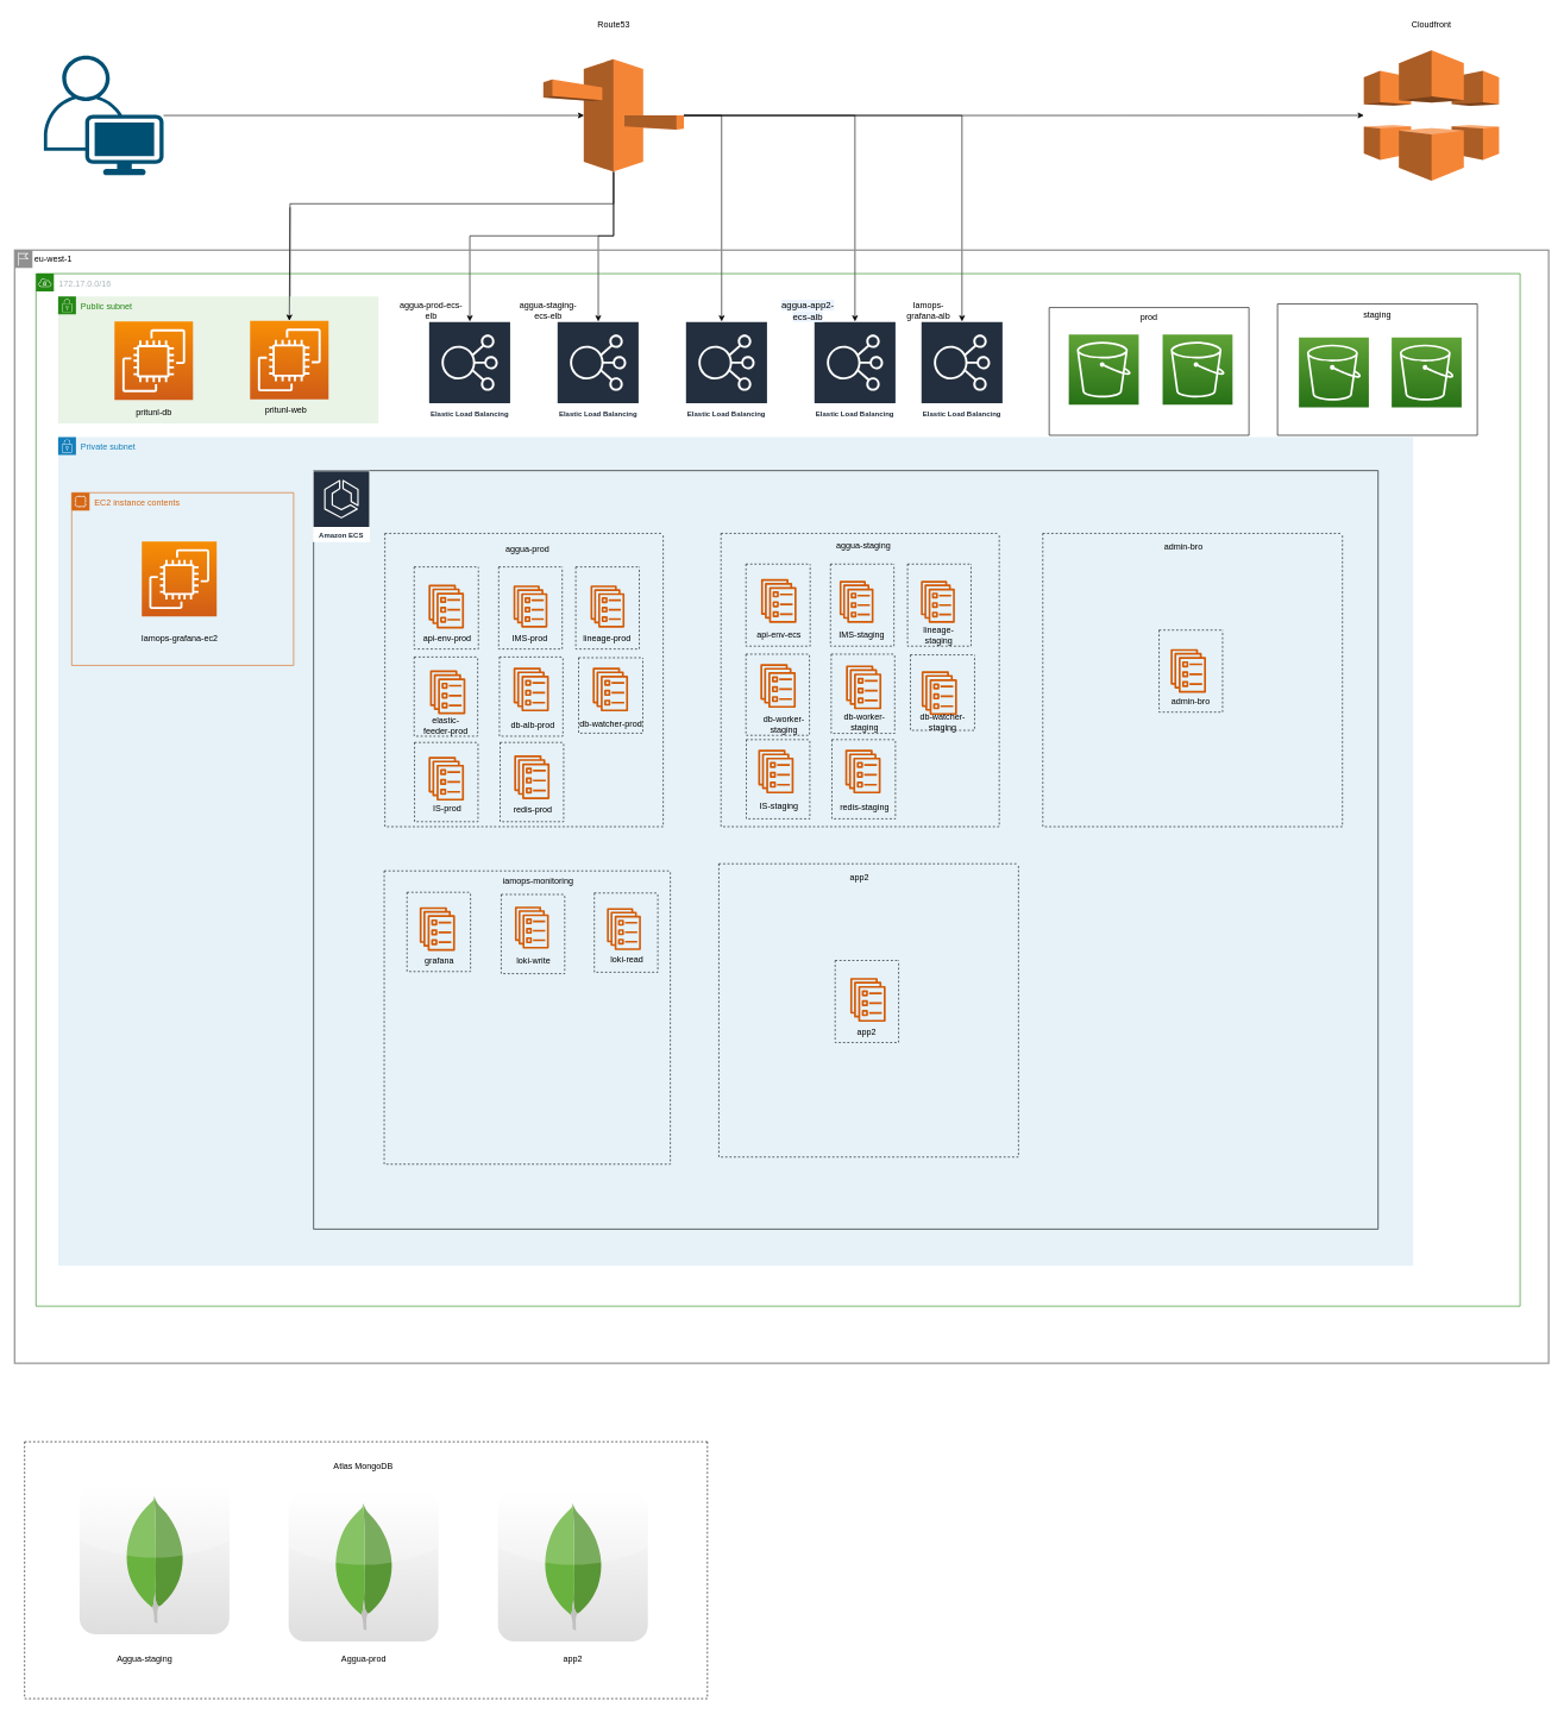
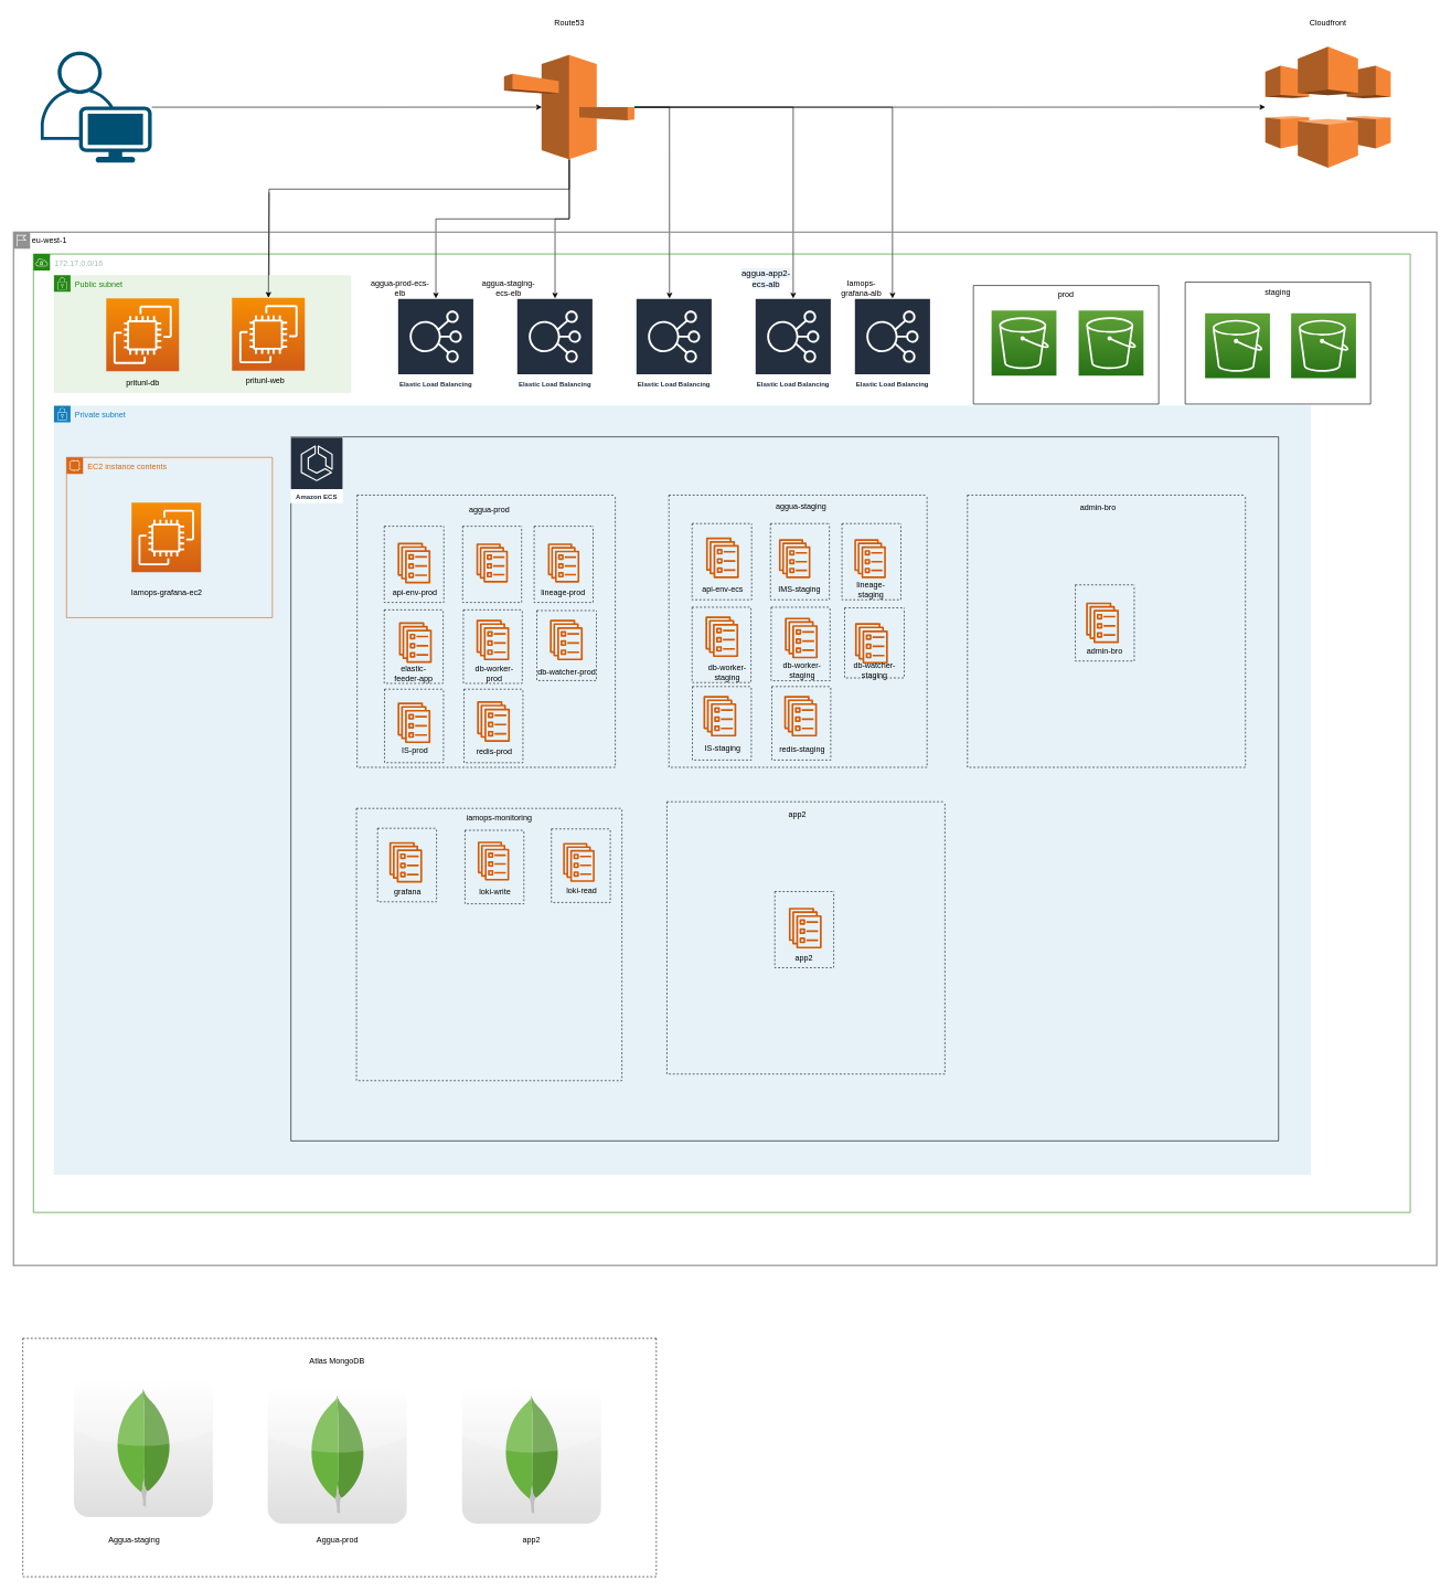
- <mxCell id="128" value="&lt;span style=&quot;font-family: arial; font-size: 13px; text-align: left; background-color: rgb(234, 243, 254);&quot;&gt;aggua-app2-ecs-alb&lt;/span&gt;" style="text;html=1;strokeColor=none;fillColor=none;align=center;verticalAlign=middle;whiteSpace=wrap;rounded=0;dashed=1;" vertex="1" parent="47"><mxGeometry x="1065.87" y="70" width="92.24" height="30" as="geometry" /></mxCell>
+ <mxCell id="128" value="&lt;span style=&quot;font-family: arial; font-size: 13px; text-align: left; background-color: rgb(234, 243, 254);&quot;&gt;aggua-app2-ecs-alb&lt;/span&gt;" style="text;html=1;strokeColor=none;fillColor=none;align=center;verticalAlign=middle;whiteSpace=wrap;rounded=0;dashed=1;" vertex="1" parent="47"><mxGeometry x="1090.87" y="55" width="92.24" height="30" as="geometry" /></mxCell>
- <mxCell id="63" value="IMS-prod" style="text;html=1;strokeColor=none;fillColor=none;align=center;verticalAlign=middle;whiteSpace=wrap;rounded=0;dashed=1;" parent="62" vertex="1"><mxGeometry x="6.99" y="85" width="75.02" height="30" as="geometry" /></mxCell>
- <mxCell id="66" value="db-alb-prod" style="text;html=1;strokeColor=none;fillColor=none;align=center;verticalAlign=middle;whiteSpace=wrap;rounded=0;dashed=1;" parent="65" vertex="1"><mxGeometry x="13.48" y="80.25" width="66.52" height="30" as="geometry" /></mxCell>
+ <mxCell id="66" value="db-worker-prod" style="text;html=1;strokeColor=none;fillColor=none;align=center;verticalAlign=middle;whiteSpace=wrap;rounded=0;dashed=1;" parent="65" vertex="1"><mxGeometry x="13.48" y="80.25" width="66.52" height="30" as="geometry" /></mxCell>
- <mxCell id="111" value="elastic-feeder-prod" style="text;html=1;strokeColor=none;fillColor=none;align=center;verticalAlign=middle;whiteSpace=wrap;rounded=0;dashed=1;" parent="47" vertex="1"><mxGeometry x="567.48" y="651.5" width="75.02" height="30" as="geometry" /></mxCell>
+ <mxCell id="111" value="elastic-feeder-app" style="text;html=1;strokeColor=none;fillColor=none;align=center;verticalAlign=middle;whiteSpace=wrap;rounded=0;dashed=1;" parent="47" vertex="1"><mxGeometry x="567.48" y="651.5" width="75.02" height="30" as="geometry" /></mxCell>
